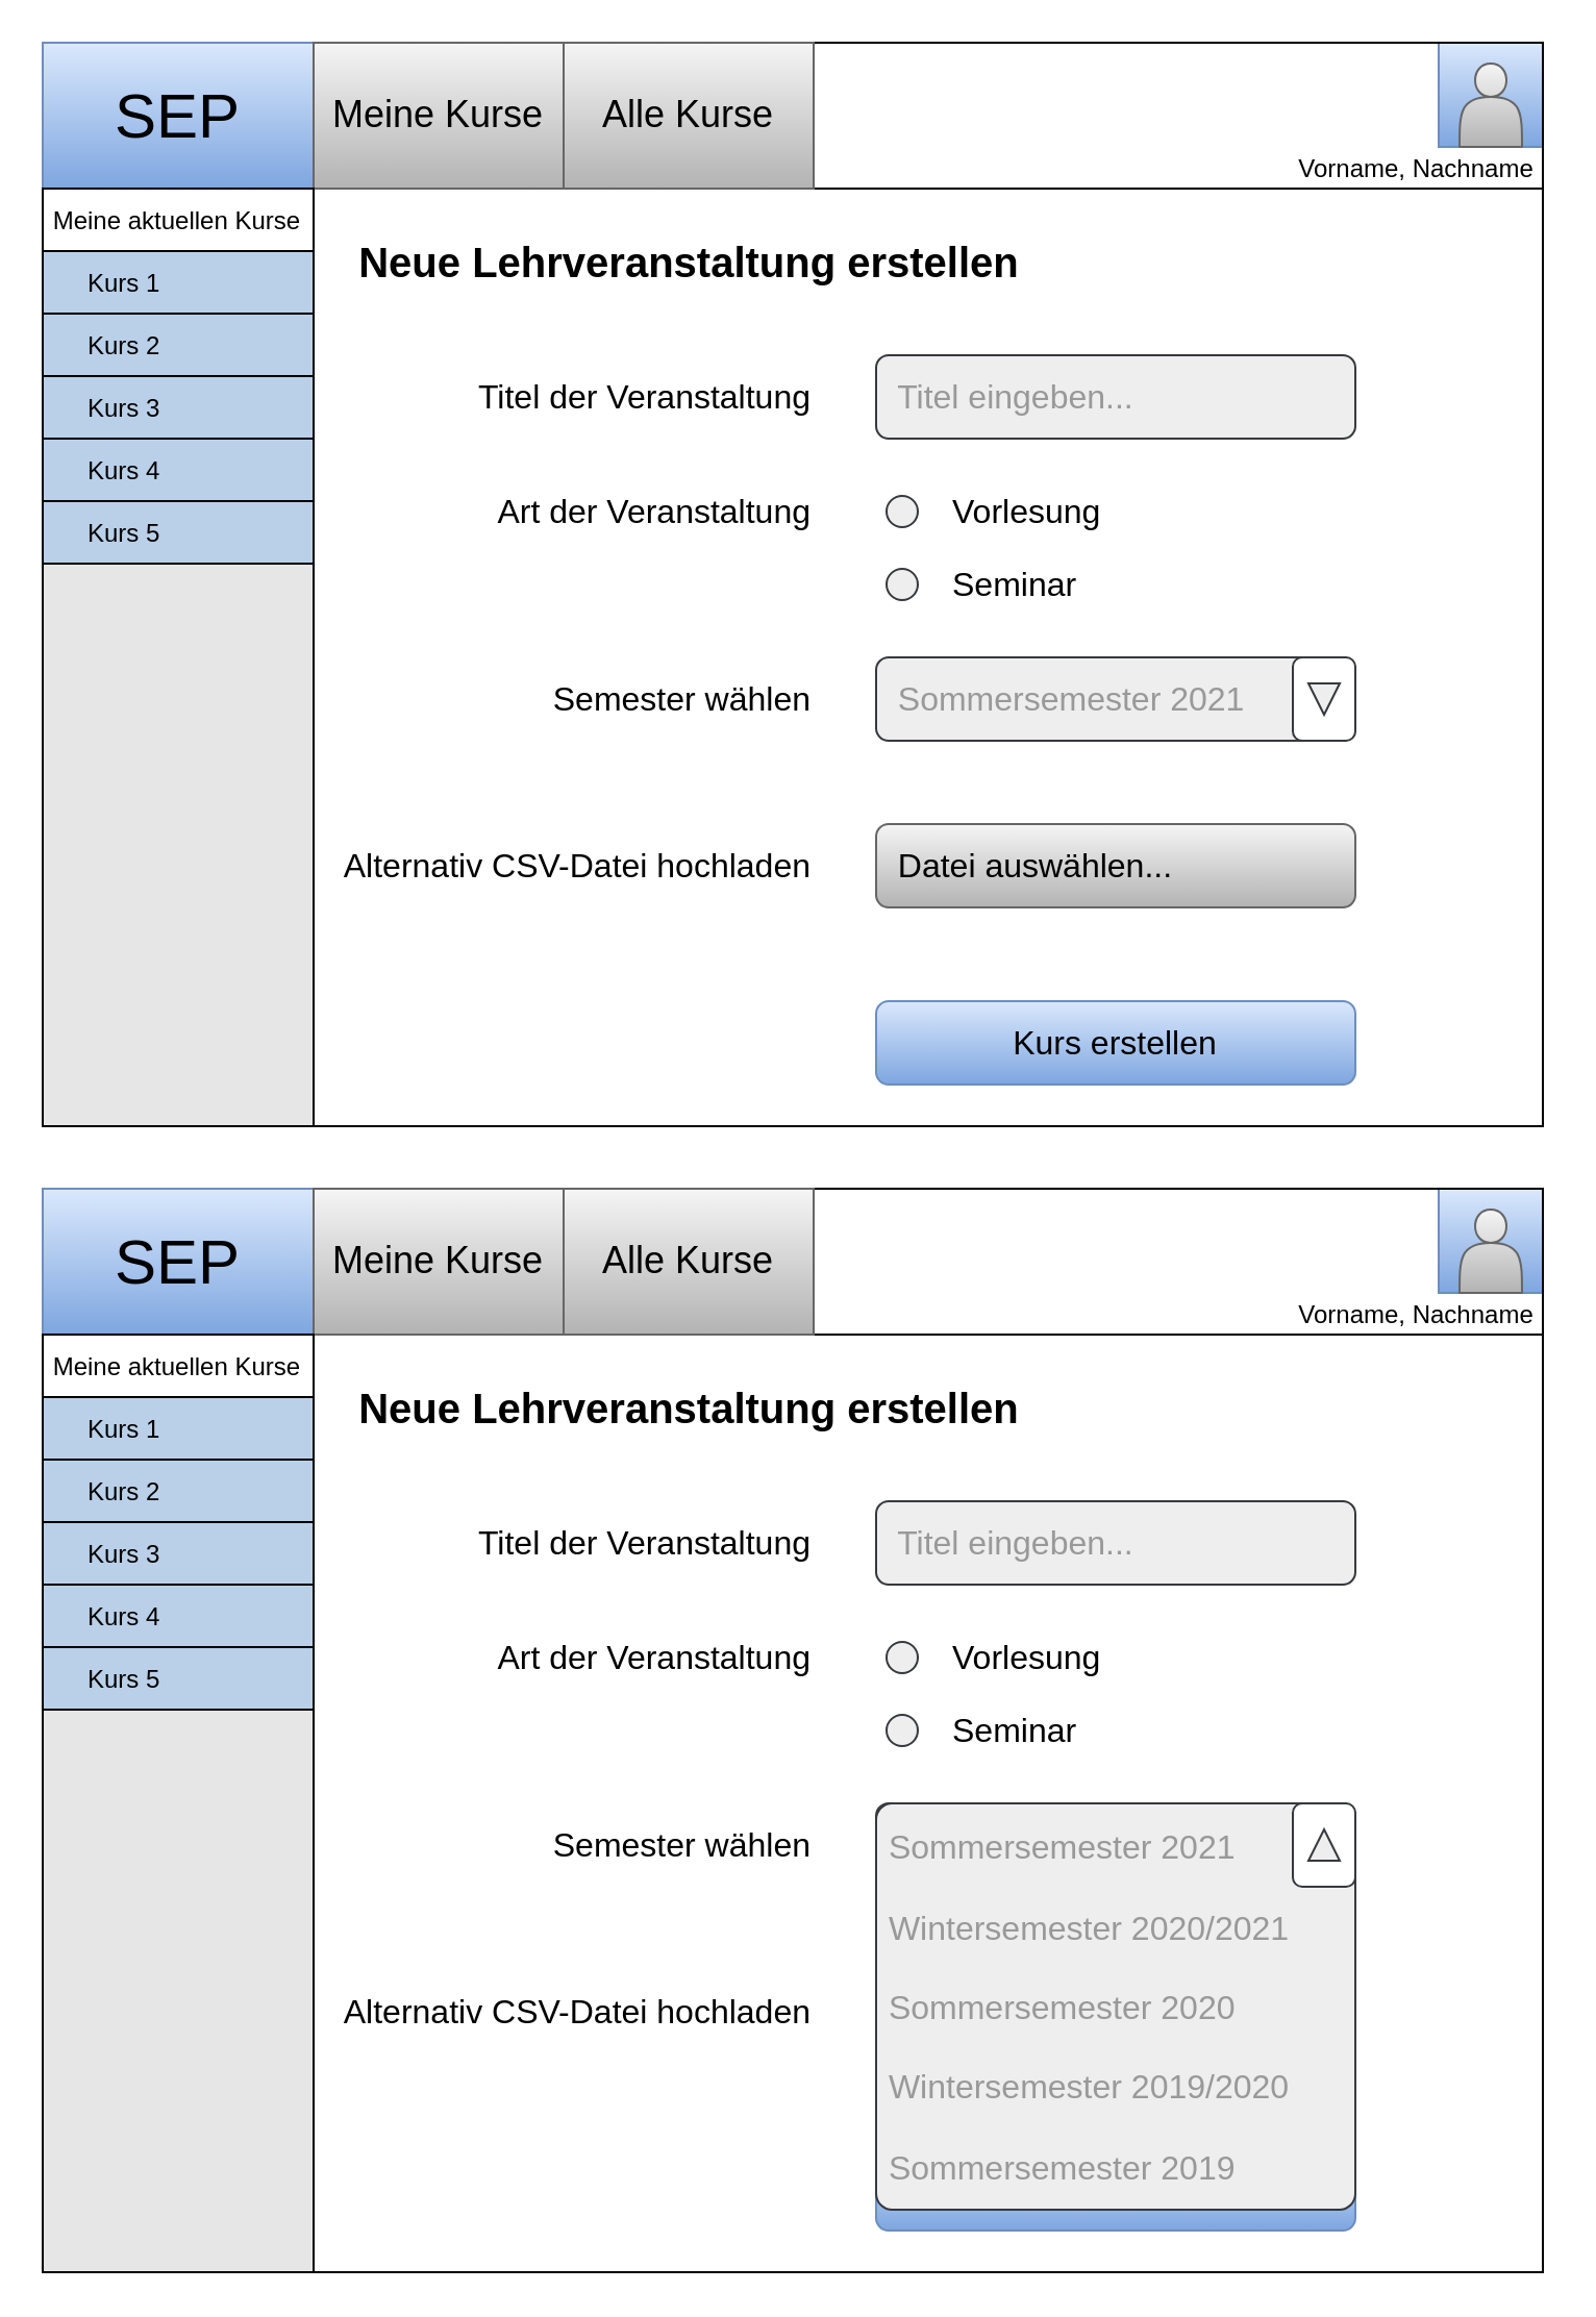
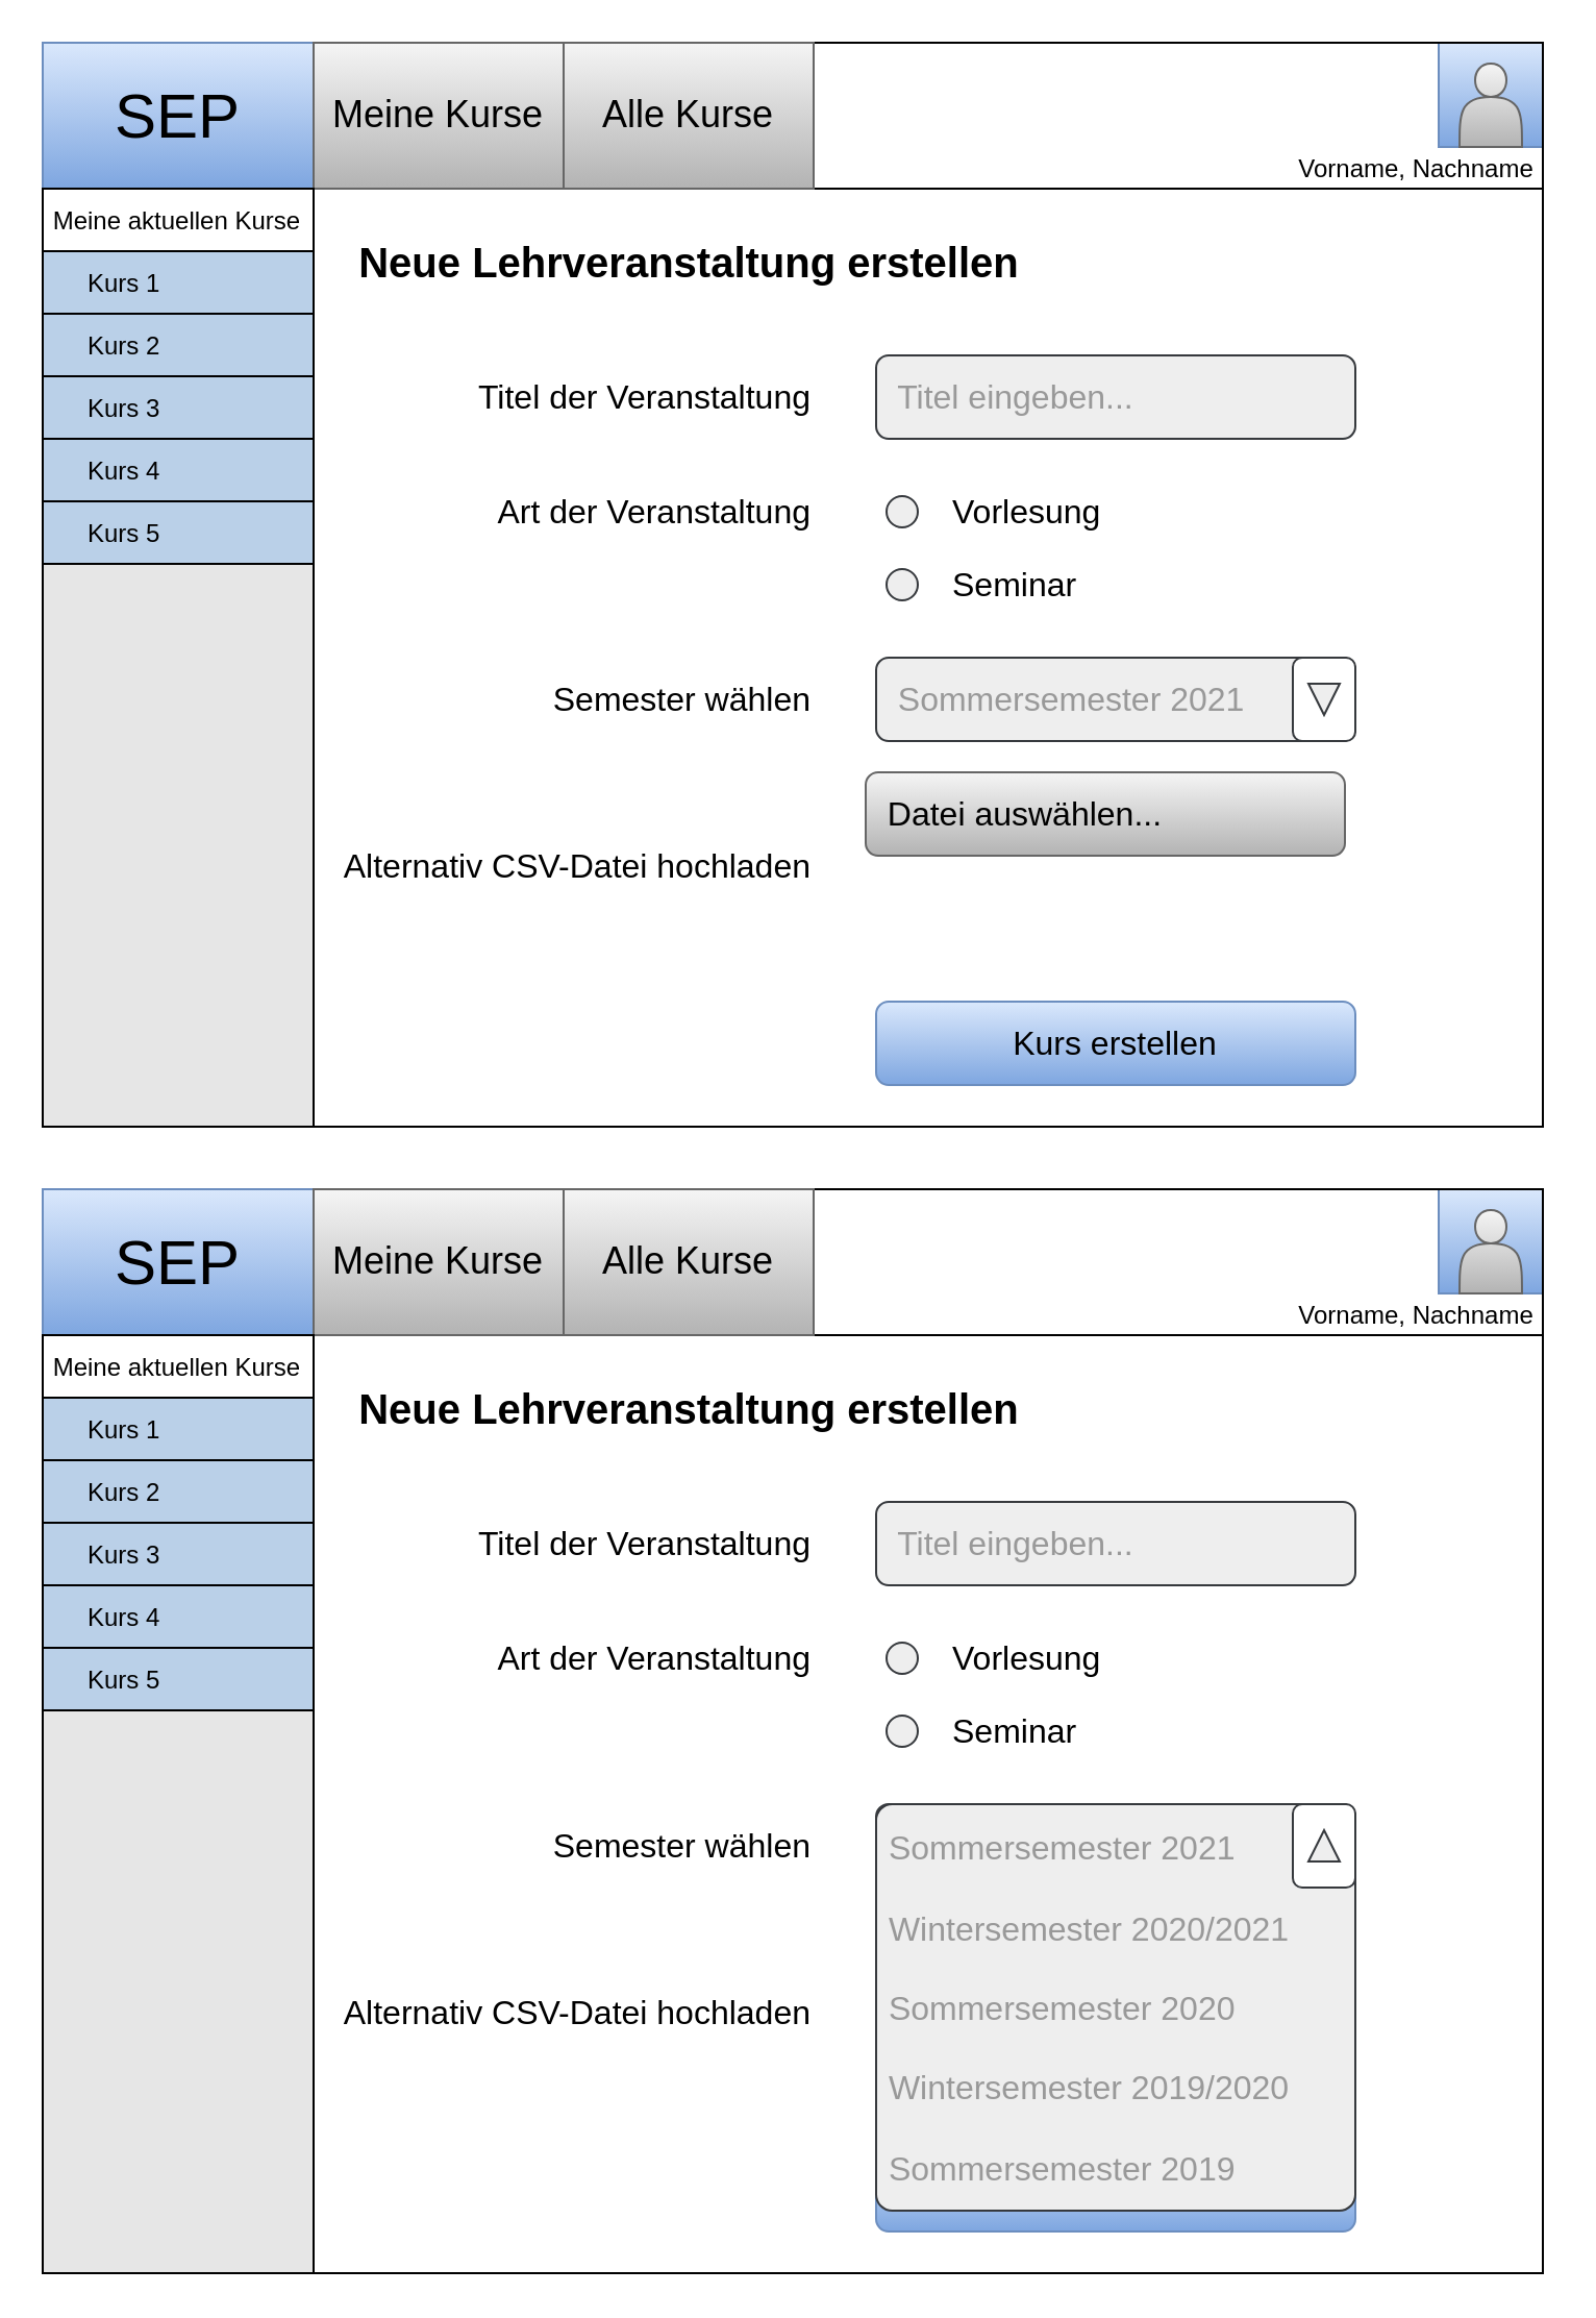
- <mxCell id="26" value="&lt;font style=&quot;font-size: 16px&quot;&gt;&amp;nbsp; Datei auswählen...&lt;/font&gt;" style="rounded=1;whiteSpace=wrap;html=1;labelBackgroundColor=none;fillColor=#f5f5f5;fontFamily=Helvetica;fontSize=16;align=left;strokeColor=#666666;gradientColor=#b3b3b3;" parent="1" vertex="1"><mxGeometry x="420" y="395" width="230" height="40" as="geometry" /></mxCell>
+ <mxCell id="26" value="&lt;font style=&quot;font-size: 16px&quot;&gt;&amp;nbsp; Datei auswählen...&lt;/font&gt;" style="rounded=1;whiteSpace=wrap;html=1;labelBackgroundColor=none;fillColor=#f5f5f5;fontFamily=Helvetica;fontSize=16;align=left;strokeColor=#666666;gradientColor=#b3b3b3;" parent="1" vertex="1"><mxGeometry x="415" y="370" width="230" height="40" as="geometry" /></mxCell>
